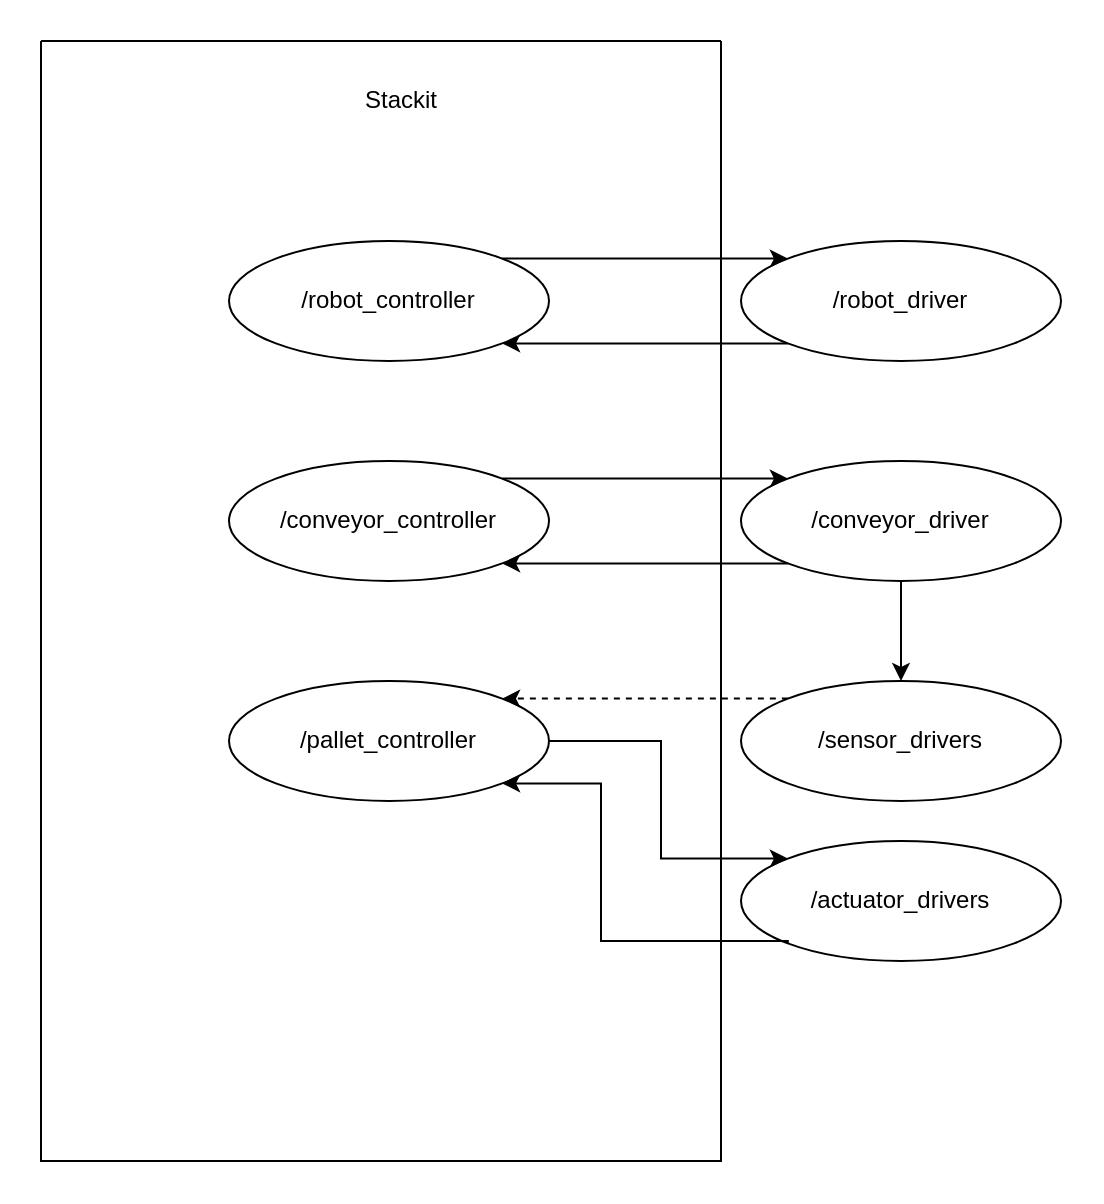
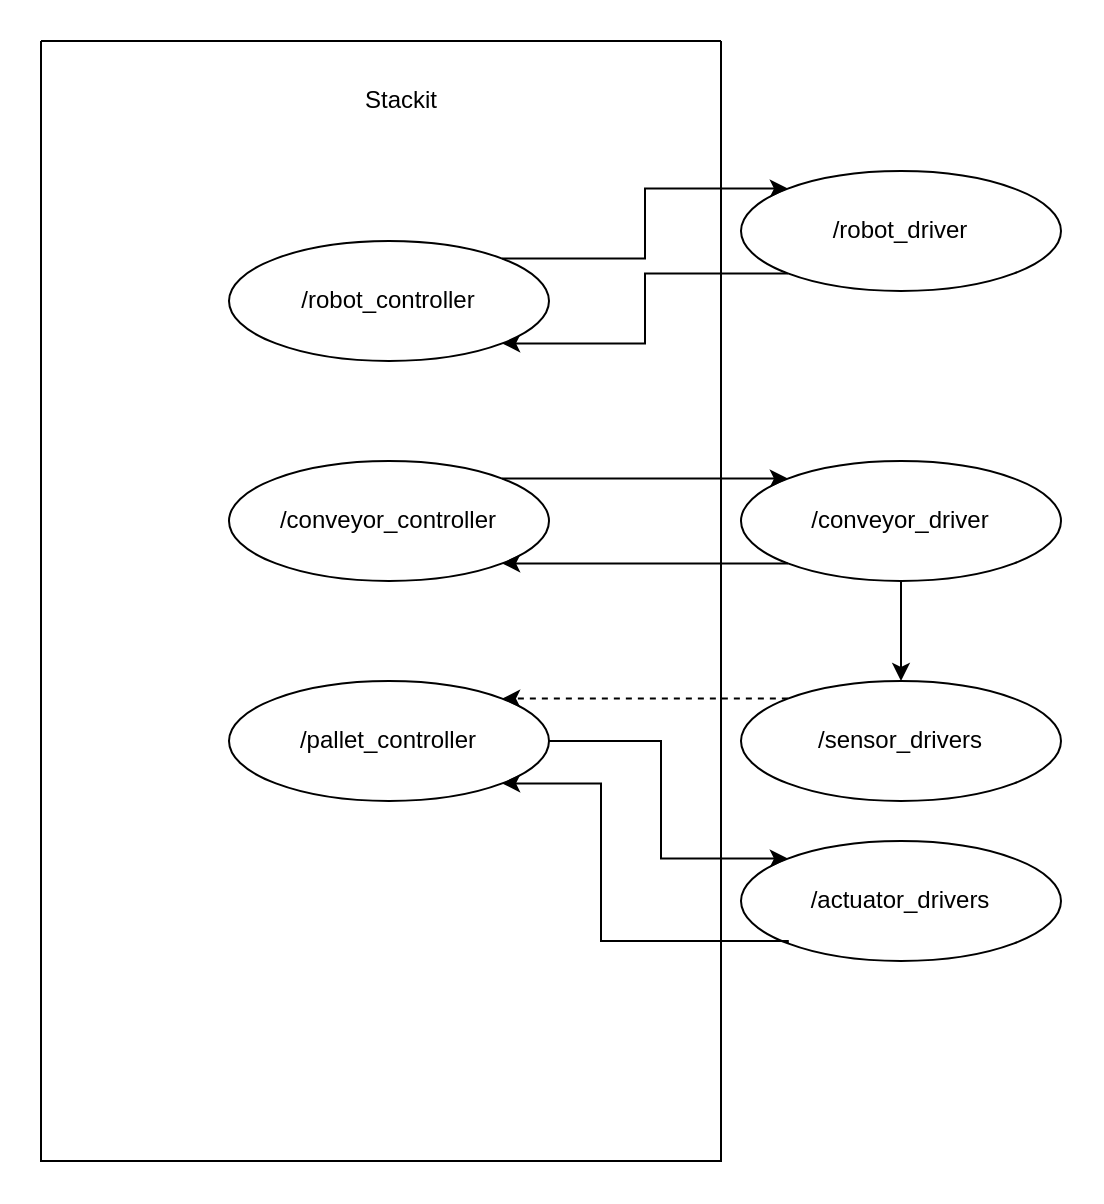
- <mxCell id="3" value="/robot_driver" style="ellipse;whiteSpace=wrap;html=1;" vertex="1" parent="1"><mxGeometry x="370" y="120" width="160" height="60" as="geometry" /></mxCell>
+ <mxCell id="3" value="/robot_driver" style="ellipse;whiteSpace=wrap;html=1;" vertex="1" parent="1"><mxGeometry x="370" y="85" width="160" height="60" as="geometry" /></mxCell>
